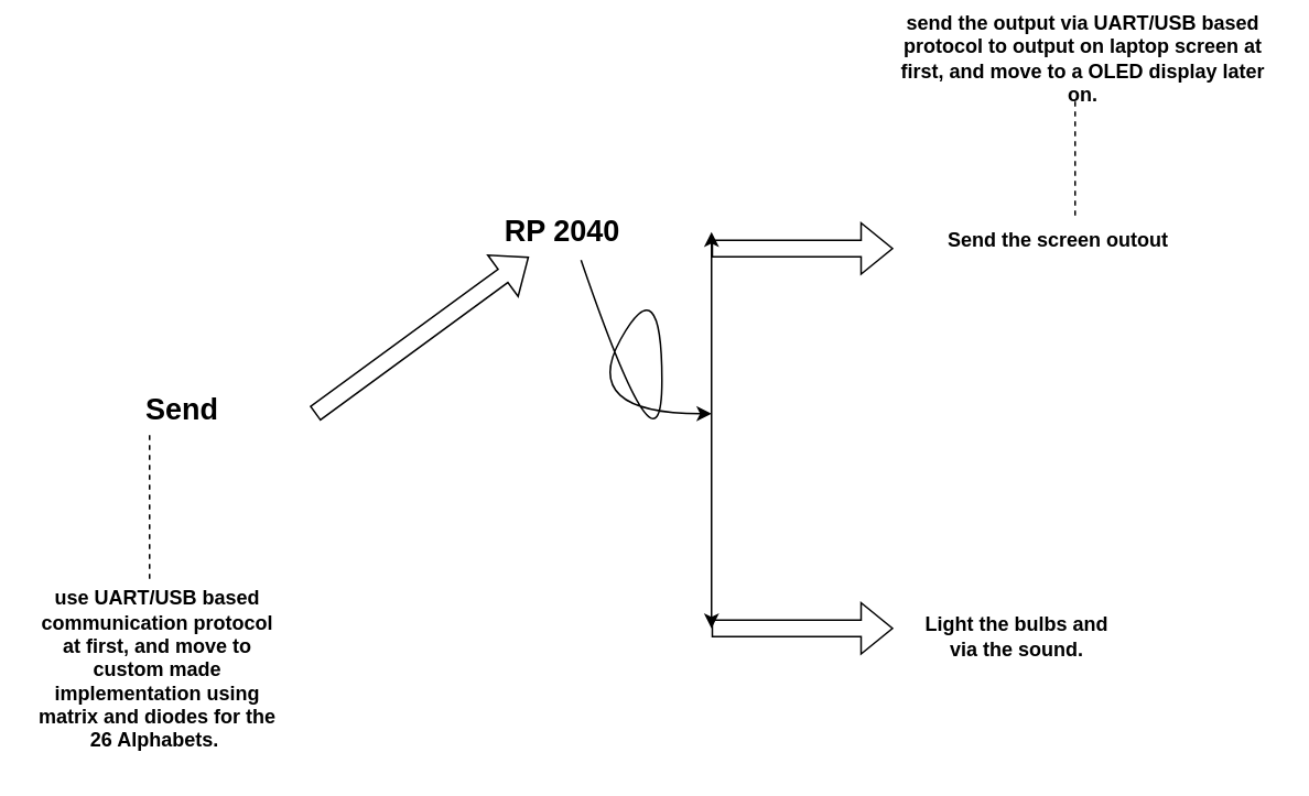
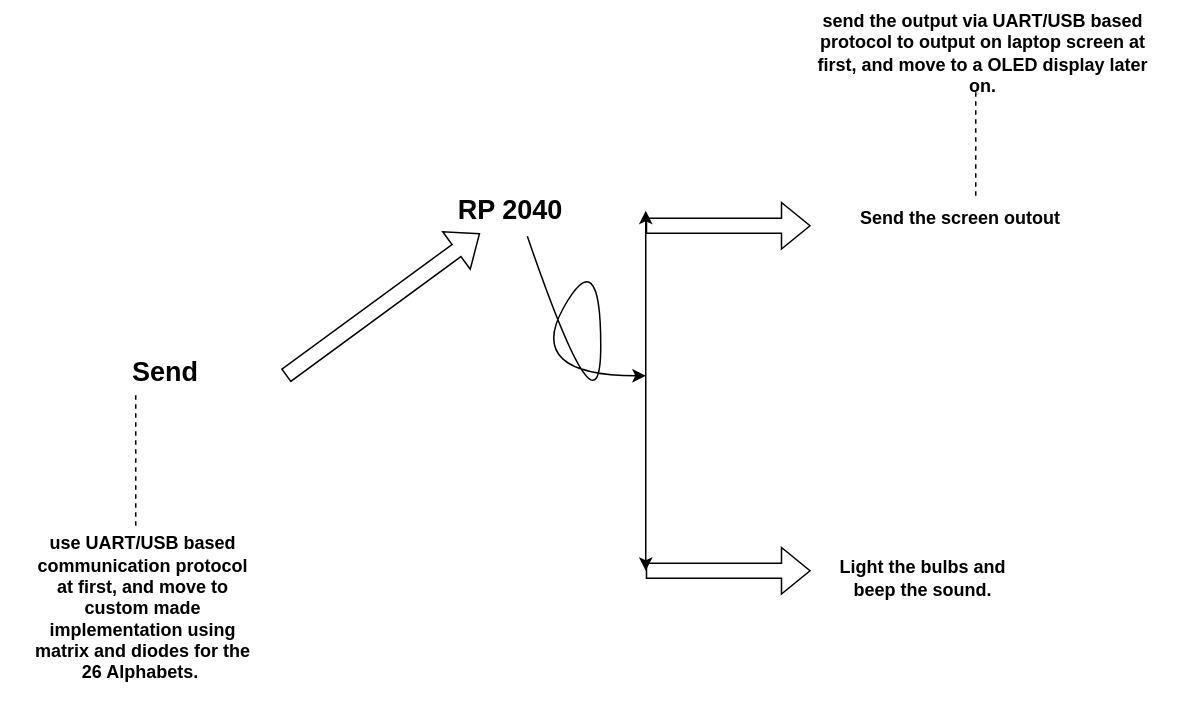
- <mxCell id="9" value="&lt;b&gt;Light the bulbs and via the sound.&lt;/b&gt;" style="text;html=1;align=center;verticalAlign=middle;whiteSpace=wrap;rounded=0;" vertex="1" parent="1"><mxGeometry x="550" y="370" width="130" height="30" as="geometry" /></mxCell>
+ <mxCell id="9" value="&lt;b&gt;Light the bulbs and beep the sound.&lt;/b&gt;" style="text;html=1;align=center;verticalAlign=middle;whiteSpace=wrap;rounded=0;" vertex="1" parent="1"><mxGeometry x="550" y="370" width="130" height="30" as="geometry" /></mxCell>
